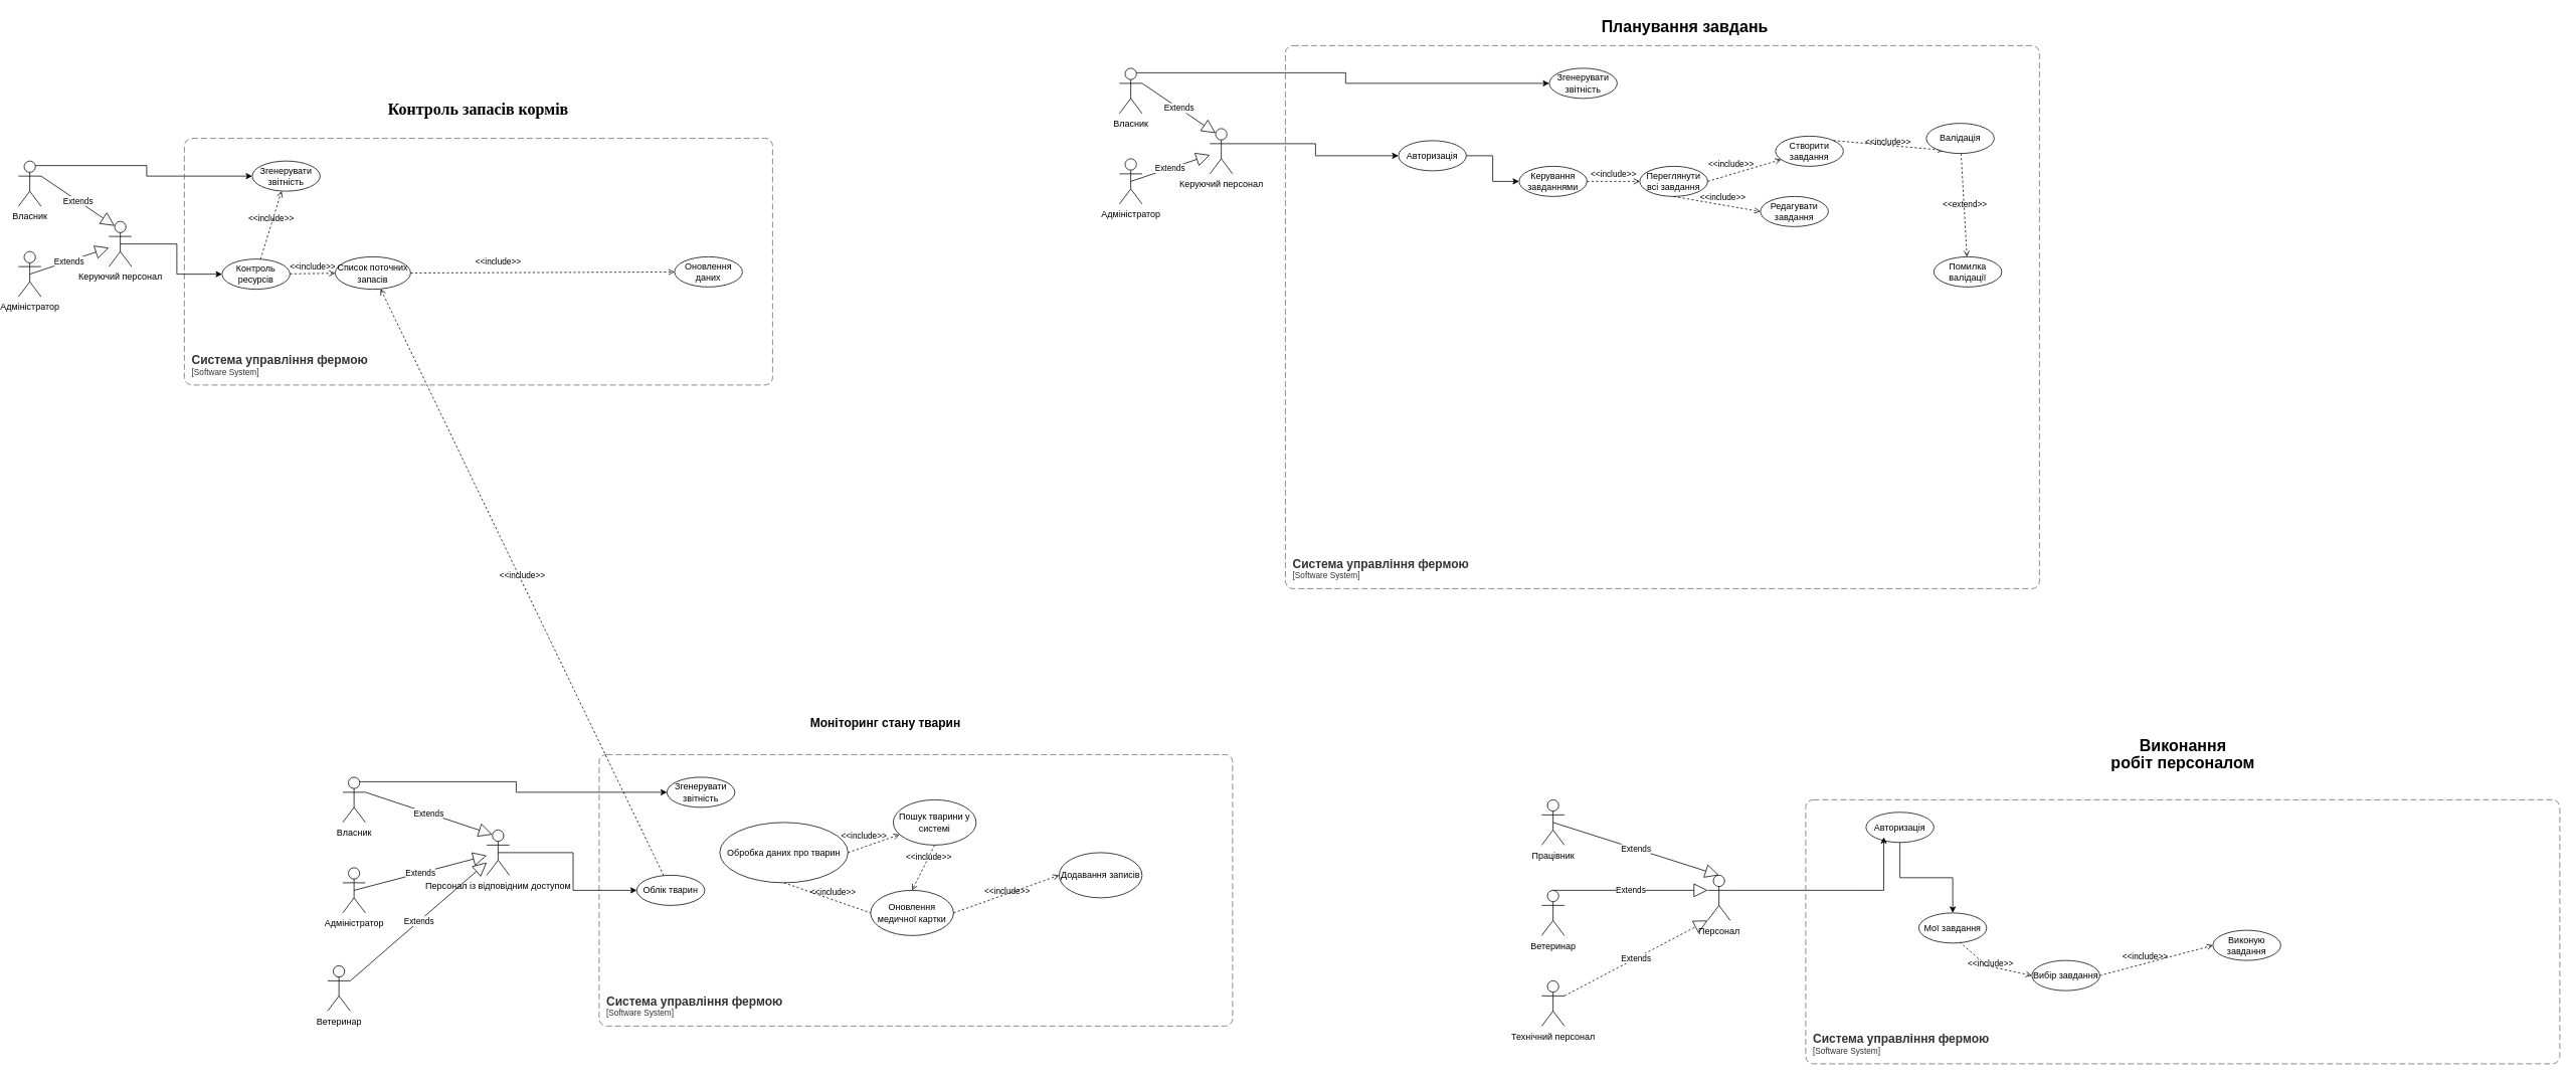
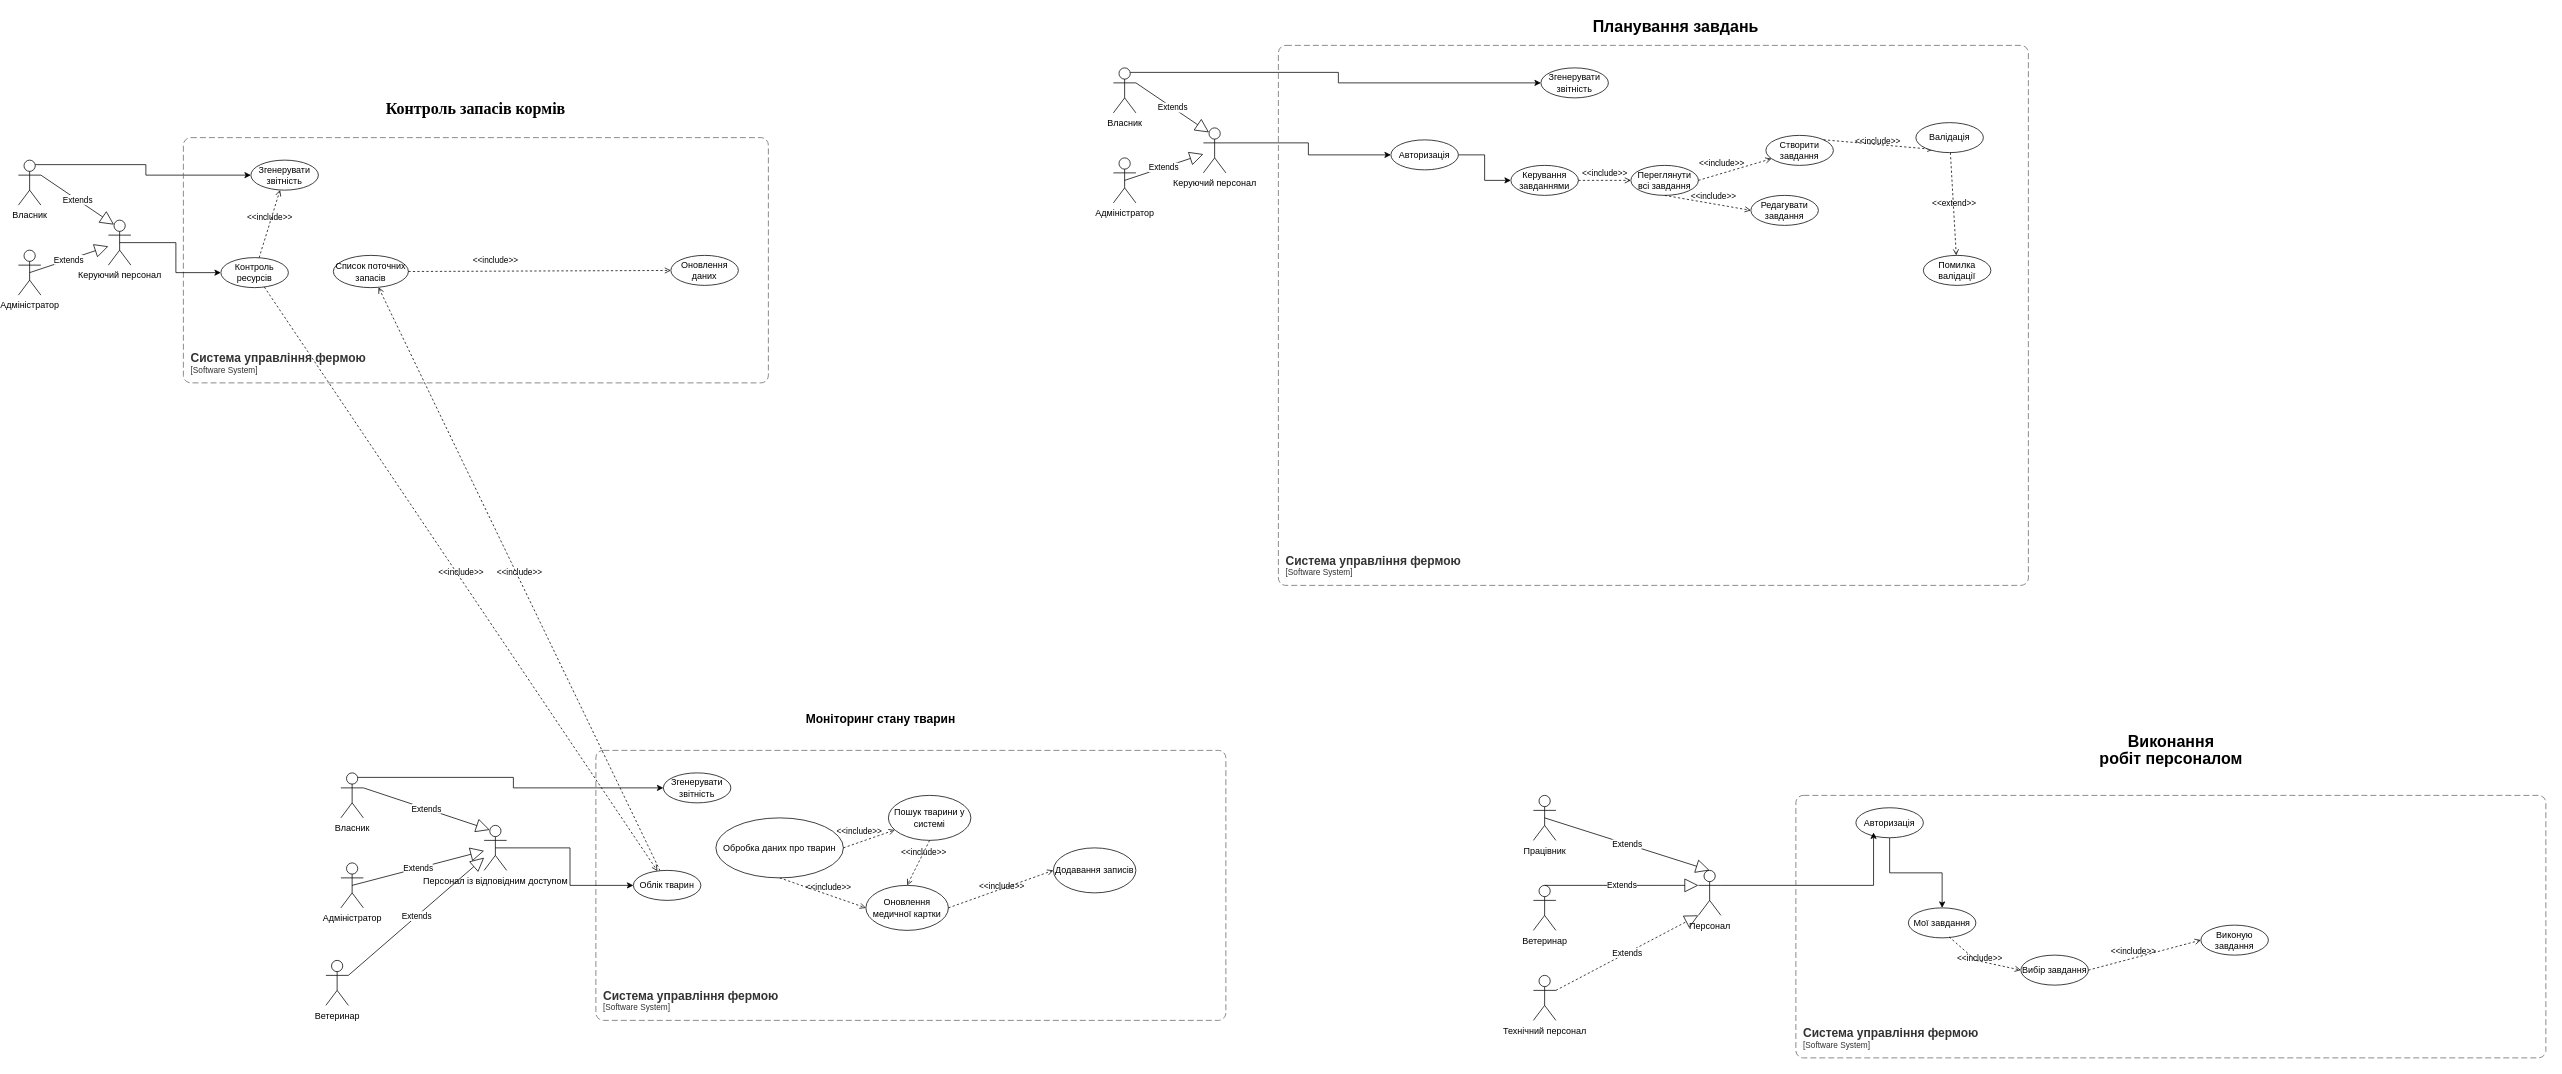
- <mxCell id="49" value="&amp;lt;&amp;lt;include&amp;gt;&amp;gt;" style="html=1;verticalAlign=bottom;labelBackgroundColor=none;endArrow=open;endFill=0;dashed=1;rounded=0;" edge="1" parent="1" source="47" target="45"><mxGeometry width="160" relative="1" as="geometry"><mxPoint x="550" y="543" as="sourcePoint" /><mxPoint x="710" y="543" as="targetPoint" /></mxGeometry></mxCell>
+ <mxCell id="49" value="&amp;lt;&amp;lt;include&amp;gt;&amp;gt;" style="html=1;verticalAlign=bottom;labelBackgroundColor=none;endArrow=open;endFill=0;dashed=1;rounded=0;" edge="1" parent="1" source="47" target="66"><mxGeometry width="160" relative="1" as="geometry"><mxPoint x="550" y="543" as="sourcePoint" /><mxPoint x="710" y="543" as="targetPoint" /></mxGeometry></mxCell>
- <mxCell id="71" value="&amp;lt;&amp;lt;include&amp;gt;&amp;gt;" style="html=1;verticalAlign=bottom;labelBackgroundColor=none;endArrow=none;endFill=0;dashed=1;rounded=0;exitX=0.5;exitY=1;exitDx=0;exitDy=0;entryX=0;entryY=0.5;entryDx=0;entryDy=0;" edge="1" parent="1" source="64" target="67"><mxGeometry x="0.127" y="1" width="160" relative="1" as="geometry"><mxPoint x="1100" y="1190" as="sourcePoint" /><mxPoint x="1198" y="1161" as="targetPoint" /><Array as="points" /><mxPoint as="offset" /></mxGeometry></mxCell>
+ <mxCell id="71" value="&amp;lt;&amp;lt;include&amp;gt;&amp;gt;" style="html=1;verticalAlign=bottom;labelBackgroundColor=none;endArrow=open;endFill=0;dashed=1;rounded=0;exitX=0.5;exitY=1;exitDx=0;exitDy=0;entryX=0;entryY=0.5;entryDx=0;entryDy=0;" edge="1" parent="1" source="64" target="67"><mxGeometry x="0.127" y="1" width="160" relative="1" as="geometry"><mxPoint x="1100" y="1190" as="sourcePoint" /><mxPoint x="1198" y="1161" as="targetPoint" /><Array as="points" /><mxPoint as="offset" /></mxGeometry></mxCell>
